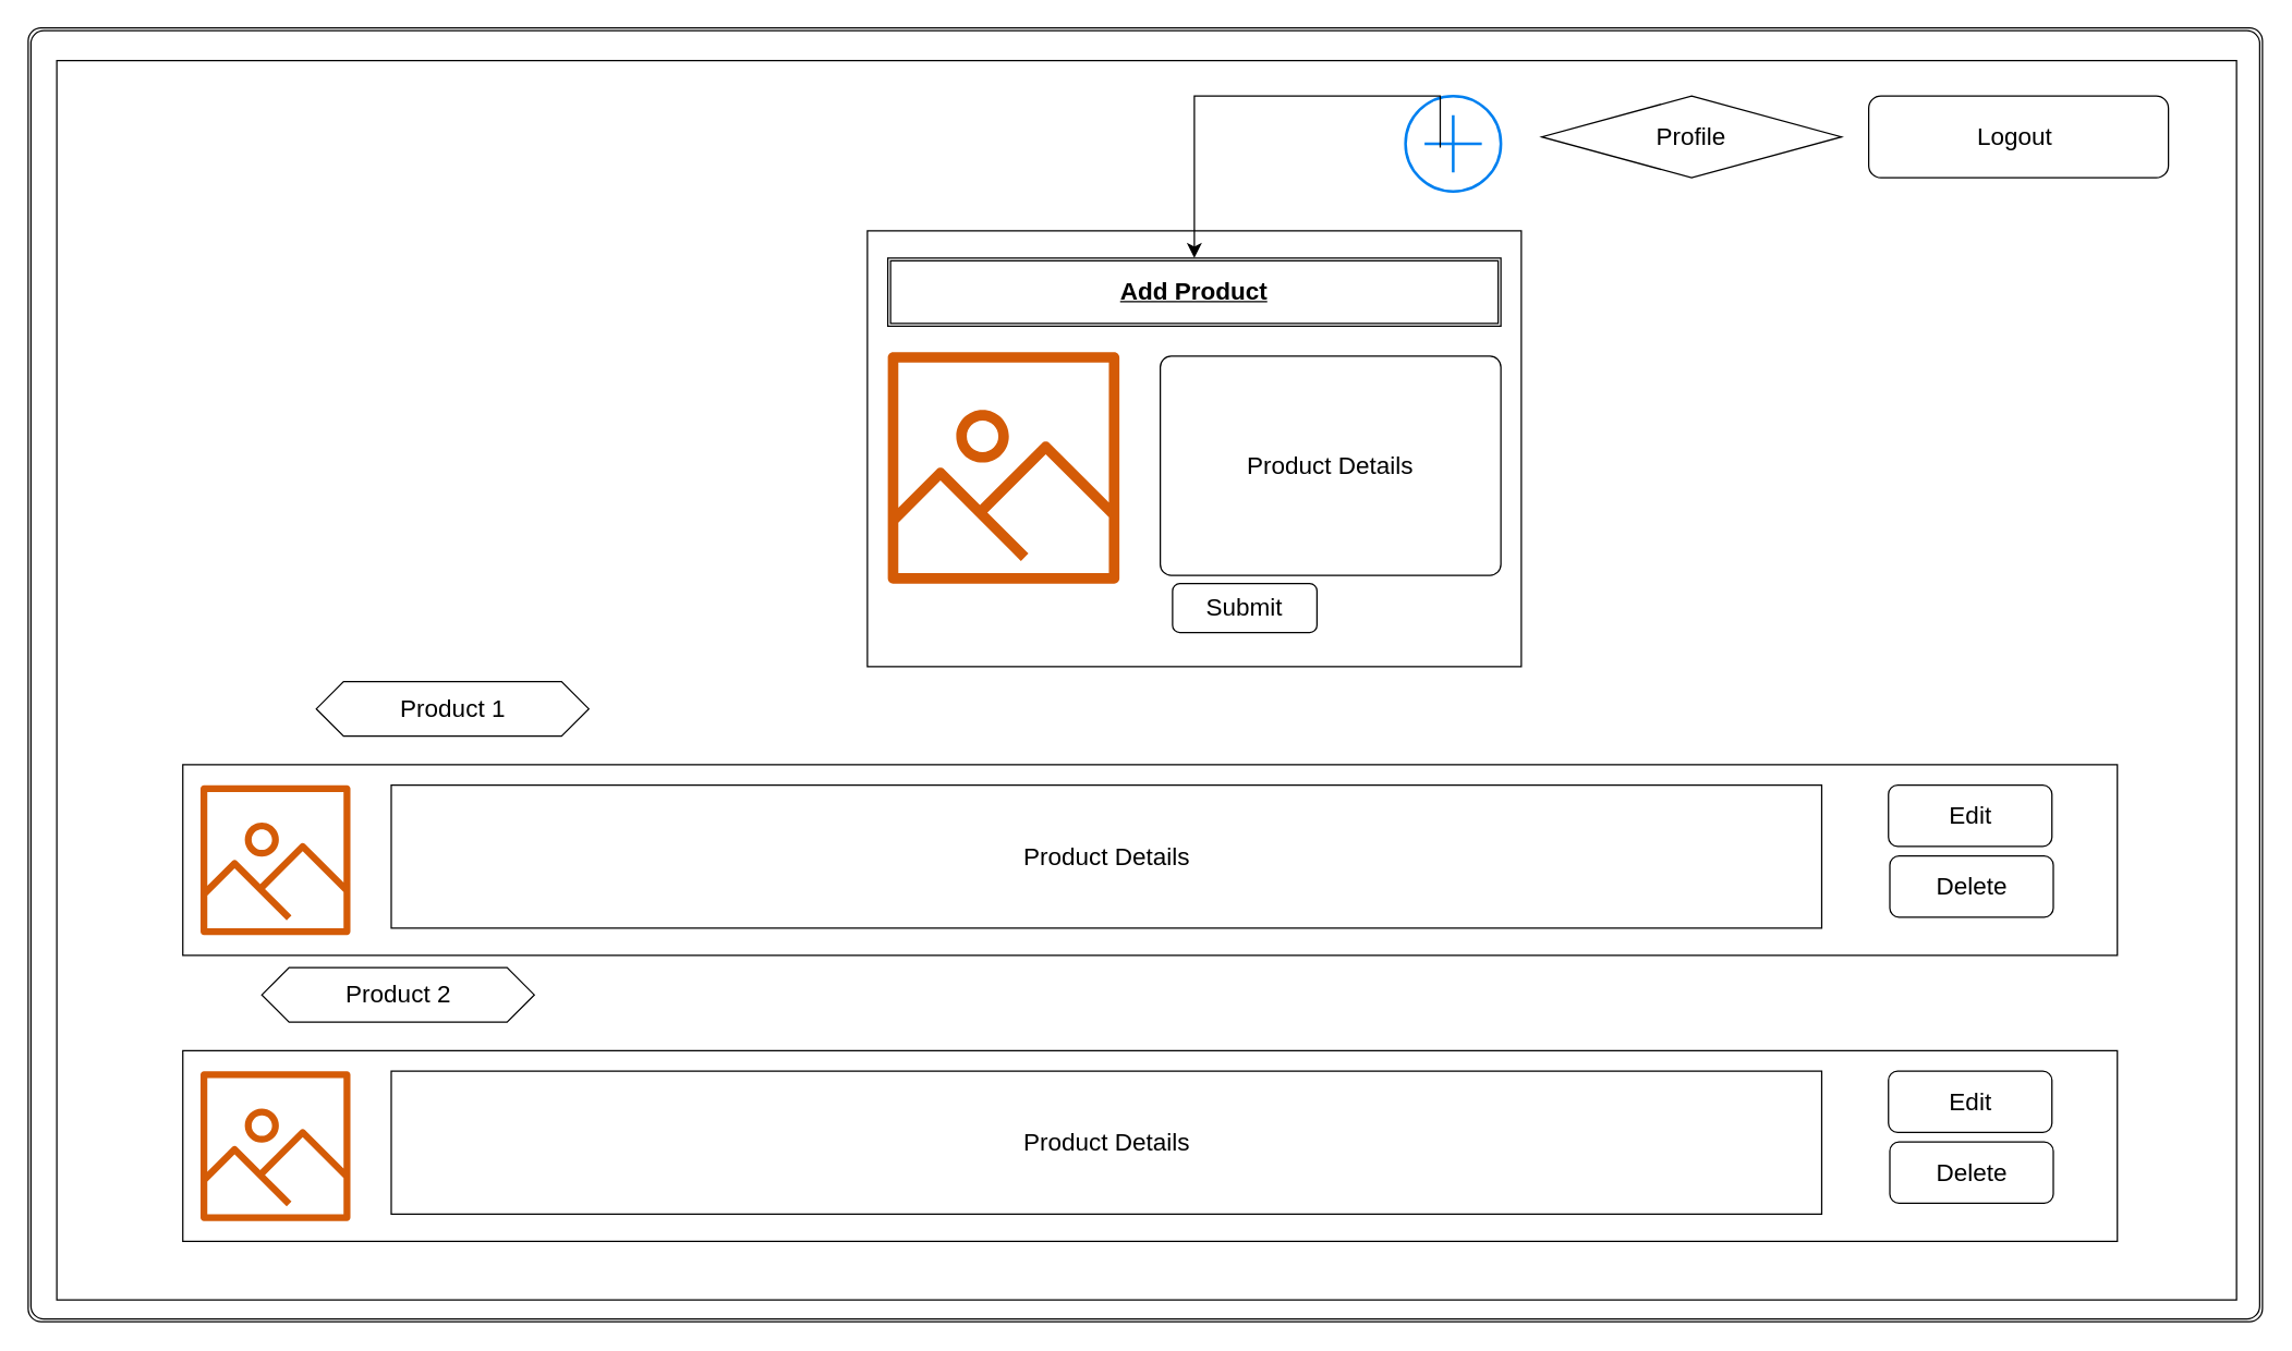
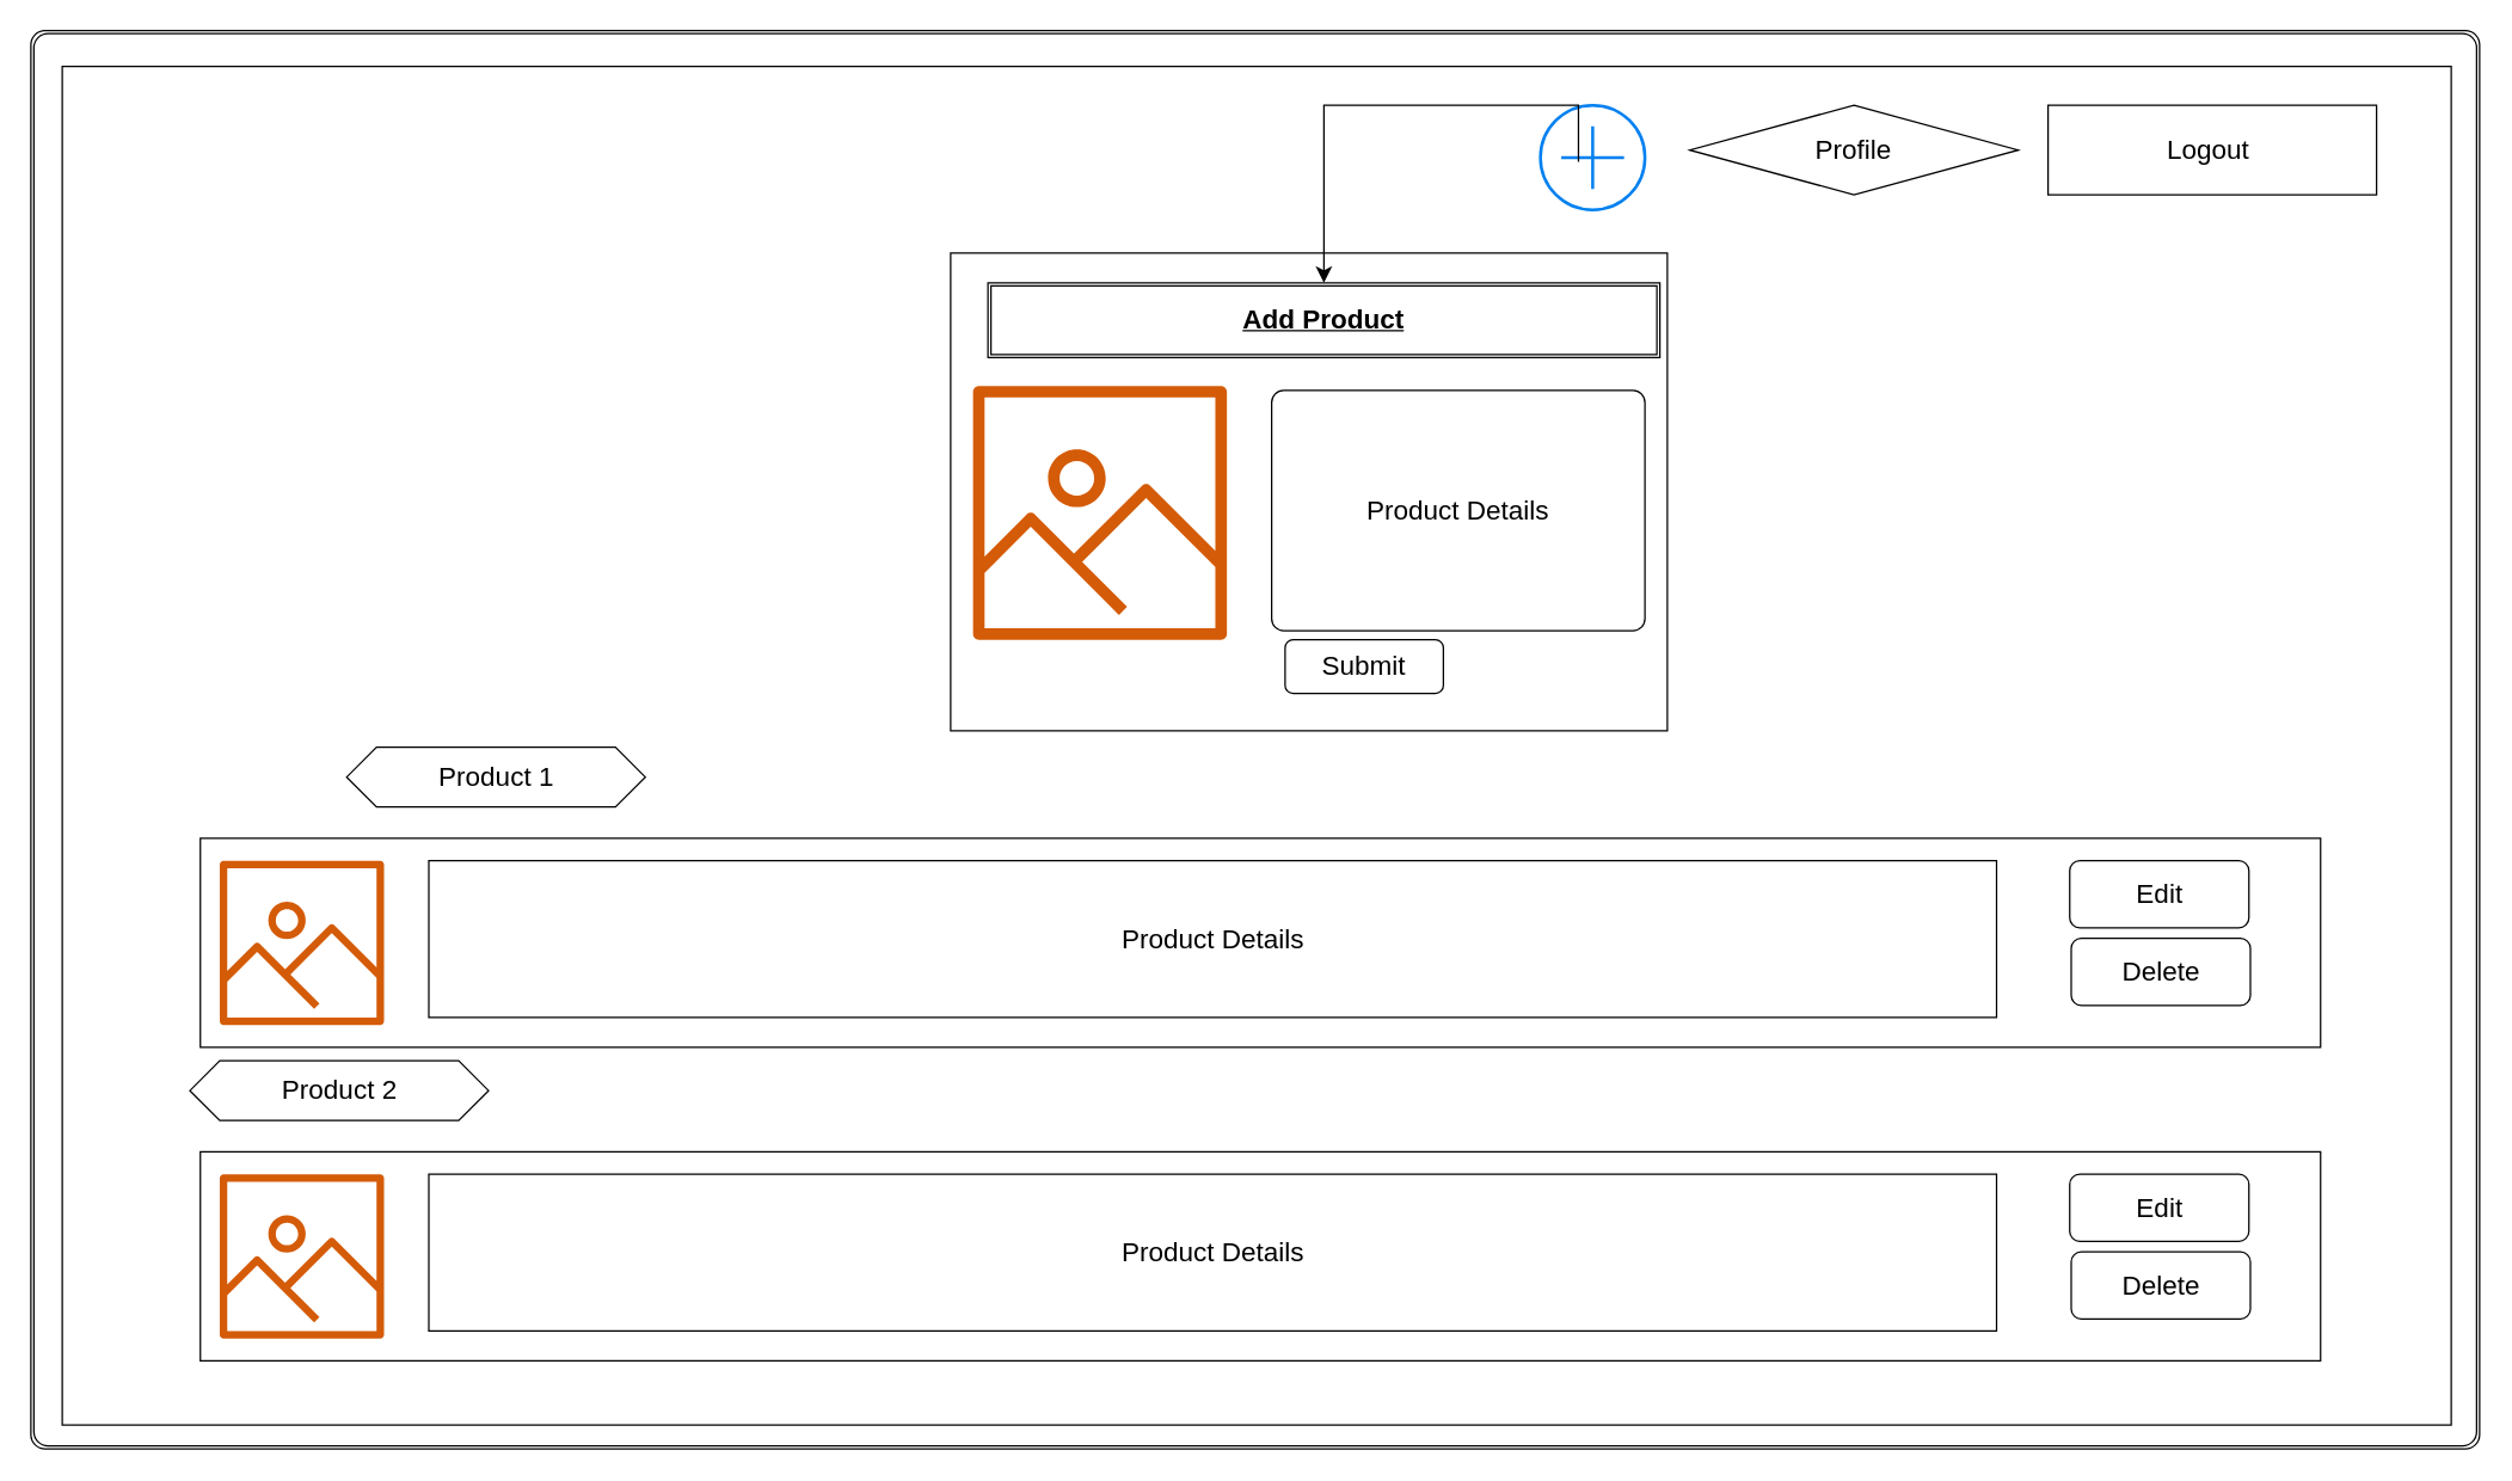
- <mxCell id="5" value="Logout&amp;nbsp;" style="rounded=1;whiteSpace=wrap;html=1;fontSize=18;" vertex="1" parent="1"><mxGeometry x="1371" y="70" width="220" height="60" as="geometry" /></mxCell>
+ <mxCell id="5" value="Logout&amp;nbsp;" style="whiteSpace=wrap;html=1;fontSize=18;rounded=0;" vertex="1" parent="1"><mxGeometry x="1371" y="70" width="220" height="60" as="geometry" /></mxCell>
- <mxCell id="9" value="&lt;span style=&quot;font-size: 18px;&quot;&gt;&lt;b&gt;&lt;u&gt;Add Product&lt;/u&gt;&lt;/b&gt;&lt;/span&gt;" style="shape=ext;double=1;rounded=0;whiteSpace=wrap;html=1;" vertex="1" parent="1"><mxGeometry x="651" y="189" width="450" height="50" as="geometry" /></mxCell>
+ <mxCell id="9" value="&lt;span style=&quot;font-size: 18px;&quot;&gt;&lt;b&gt;&lt;u&gt;Add Product&lt;/u&gt;&lt;/b&gt;&lt;/span&gt;" style="shape=ext;double=1;rounded=0;whiteSpace=wrap;html=1;" vertex="1" parent="1"><mxGeometry x="661" y="189" width="450" height="50" as="geometry" /></mxCell>
- <mxCell id="24" value="Product 2" style="shape=hexagon;perimeter=hexagonPerimeter2;whiteSpace=wrap;html=1;fixedSize=1;fontSize=18;" vertex="1" parent="1"><mxGeometry x="191.5" y="710" width="200" height="40" as="geometry" /></mxCell>
+ <mxCell id="24" value="Product 2" style="shape=hexagon;perimeter=hexagonPerimeter2;whiteSpace=wrap;html=1;fixedSize=1;fontSize=18;" vertex="1" parent="1"><mxGeometry x="126.5" y="710" width="200" height="40" as="geometry" /></mxCell>
